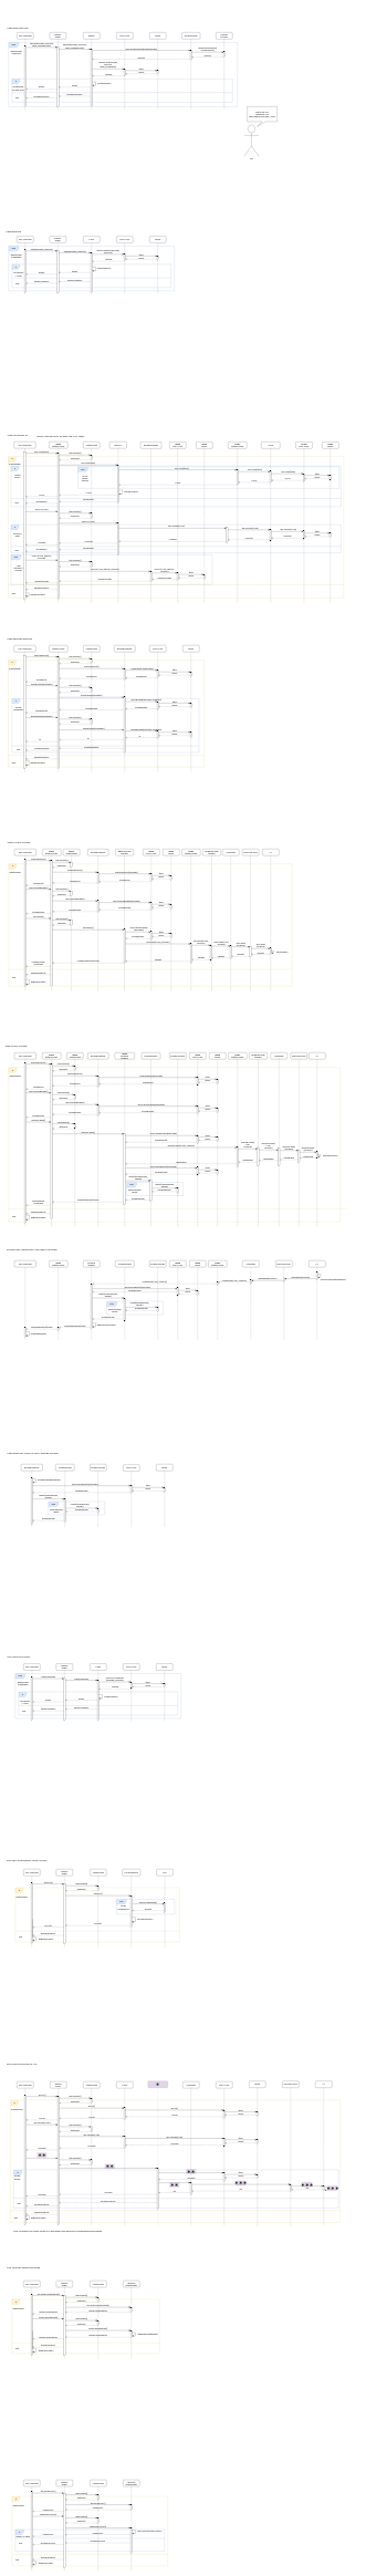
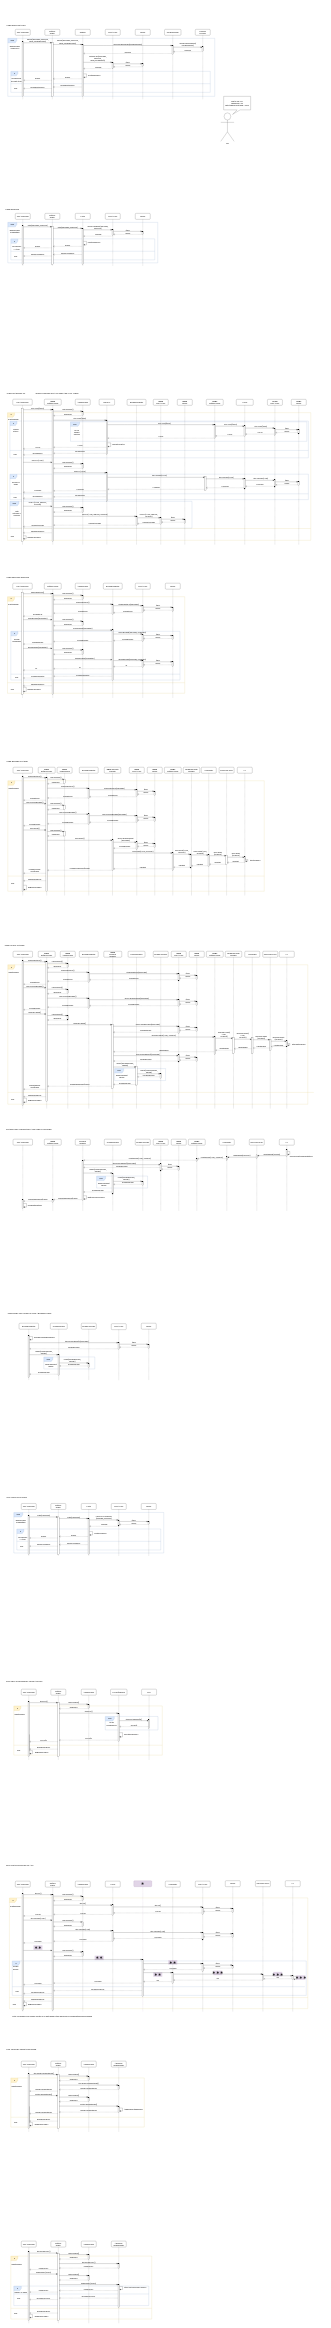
- <mxCell id="562" value="SPECIFY BELOW WHAT FILTERS ARE (LIST THEM)" style="text;html=1;align=center;verticalAlign=middle;resizable=0;points=[];autosize=1;strokeColor=none;fillColor=none;" parent="1" vertex="1"><mxGeometry x="207.5" y="2613" width="310" height="30" as="geometry" /></mxCell>
+ <mxCell id="562" value="SPECIFY BELOW WHAT FILTERS ARE (LIST THEM)" style="text;html=1;align=center;verticalAlign=middle;resizable=0;points=[];autosize=1;strokeColor=none;fillColor=none;" parent="1" vertex="1"><mxGeometry x="222.5" y="2608" width="310" height="30" as="geometry" /></mxCell>
- <mxCell id="387" value="USER STARTS CHARGE" style="text;html=1;align=center;verticalAlign=middle;resizable=0;points=[];autosize=1;strokeColor=none;fillColor=none;" parent="1" vertex="1"><mxGeometry x="32" width="160" height="30" as="geometry" y="5062" /></mxCell>
+ <mxCell id="387" value="USER BOOKED CHARGE" style="text;html=1;align=center;verticalAlign=middle;resizable=0;points=[];autosize=1;strokeColor=none;fillColor=none;" parent="1" vertex="1"><mxGeometry x="32" width="160" height="30" as="geometry" y="5062" /></mxCell>
- <mxCell id="239" value="USER DOES NOT SHOW UP FOR A BOOKED CHARGE" style="text;html=1;align=center;verticalAlign=middle;resizable=0;points=[];autosize=1;strokeColor=none;fillColor=none;fontSize=12;" parent="1" vertex="1"><mxGeometry y="8743" width="330" height="30" as="geometry" x="30" /></mxCell>
+ <mxCell id="239" value="USER DOES NOT SHOW UP FOR A BOOKED THEM" style="text;html=1;align=center;verticalAlign=middle;resizable=0;points=[];autosize=1;strokeColor=none;fillColor=none;fontSize=12;" parent="1" vertex="1"><mxGeometry y="8743" width="330" height="30" as="geometry" x="30" /></mxCell>
